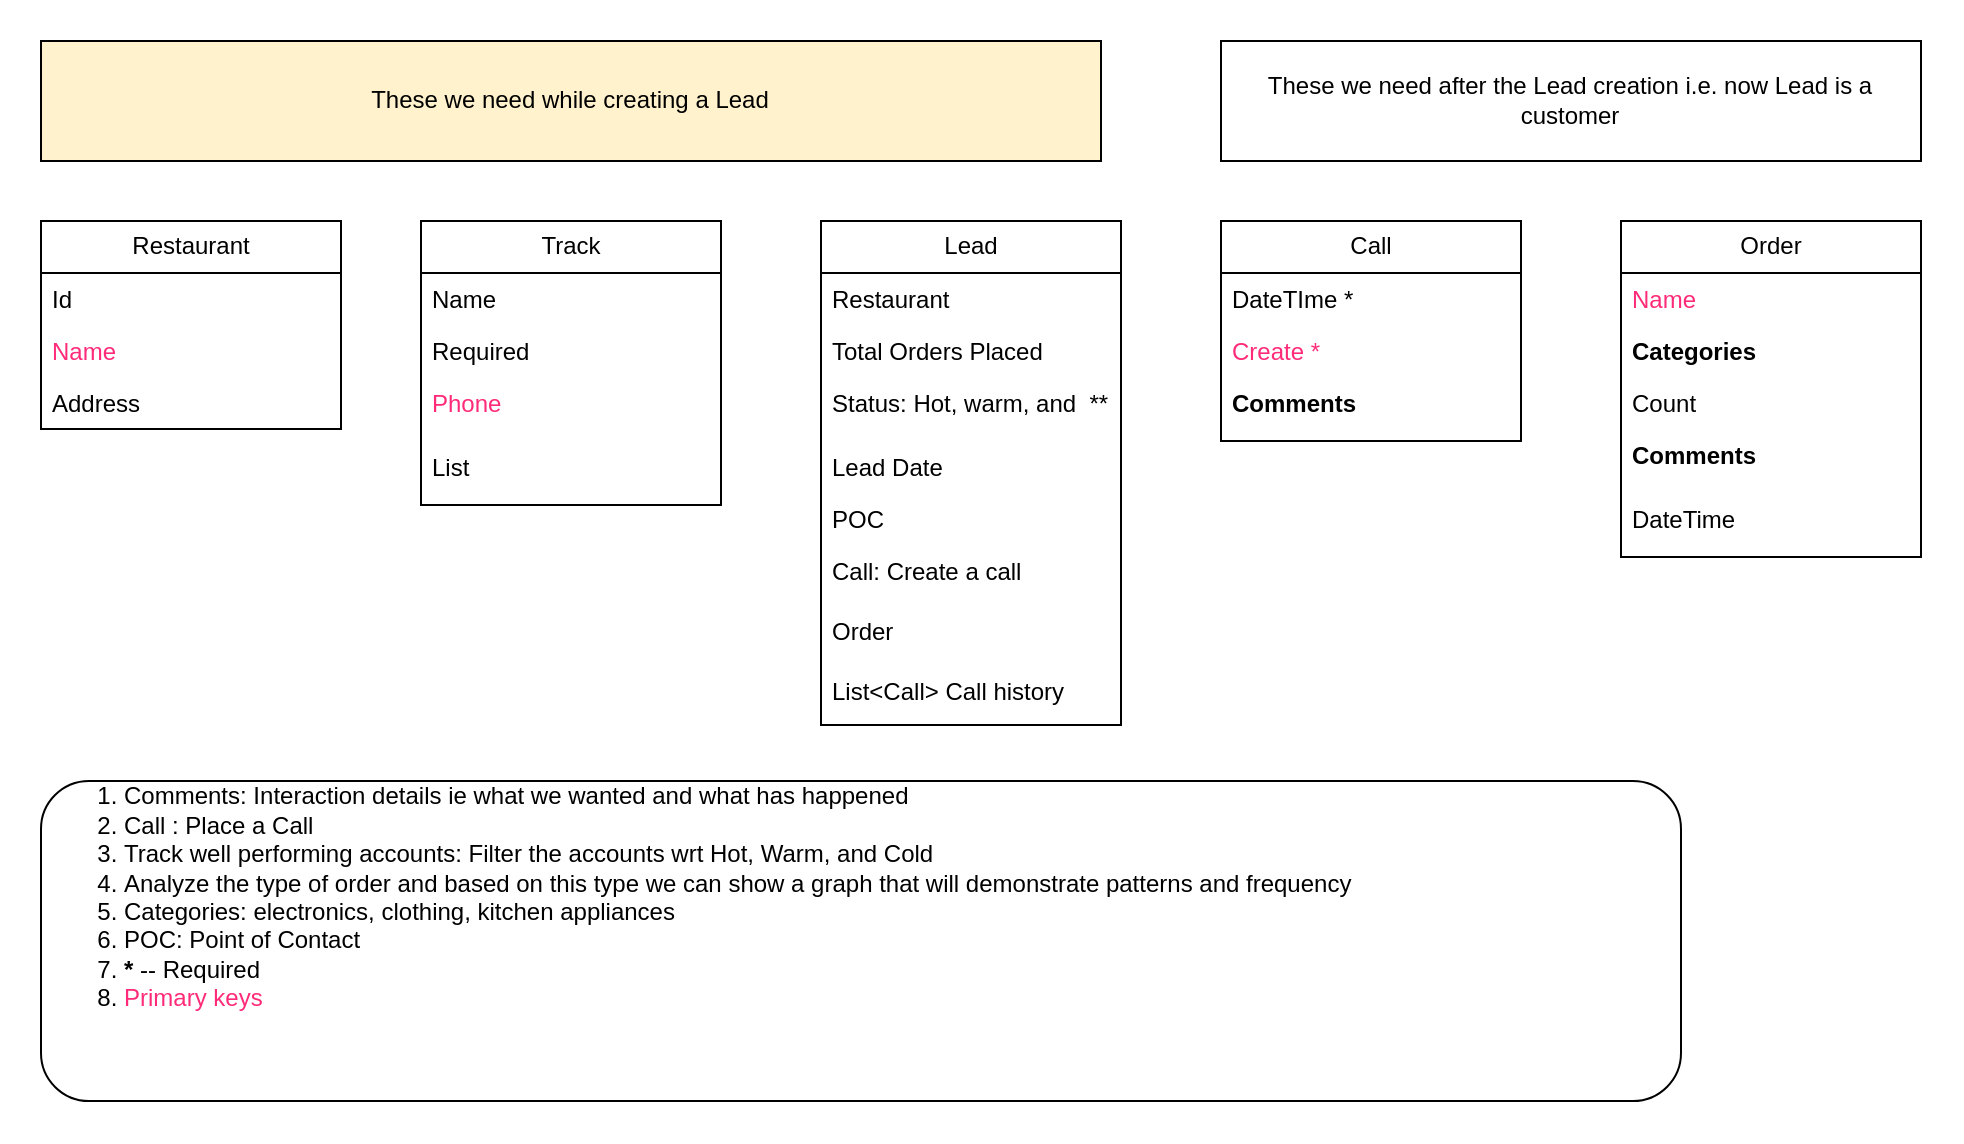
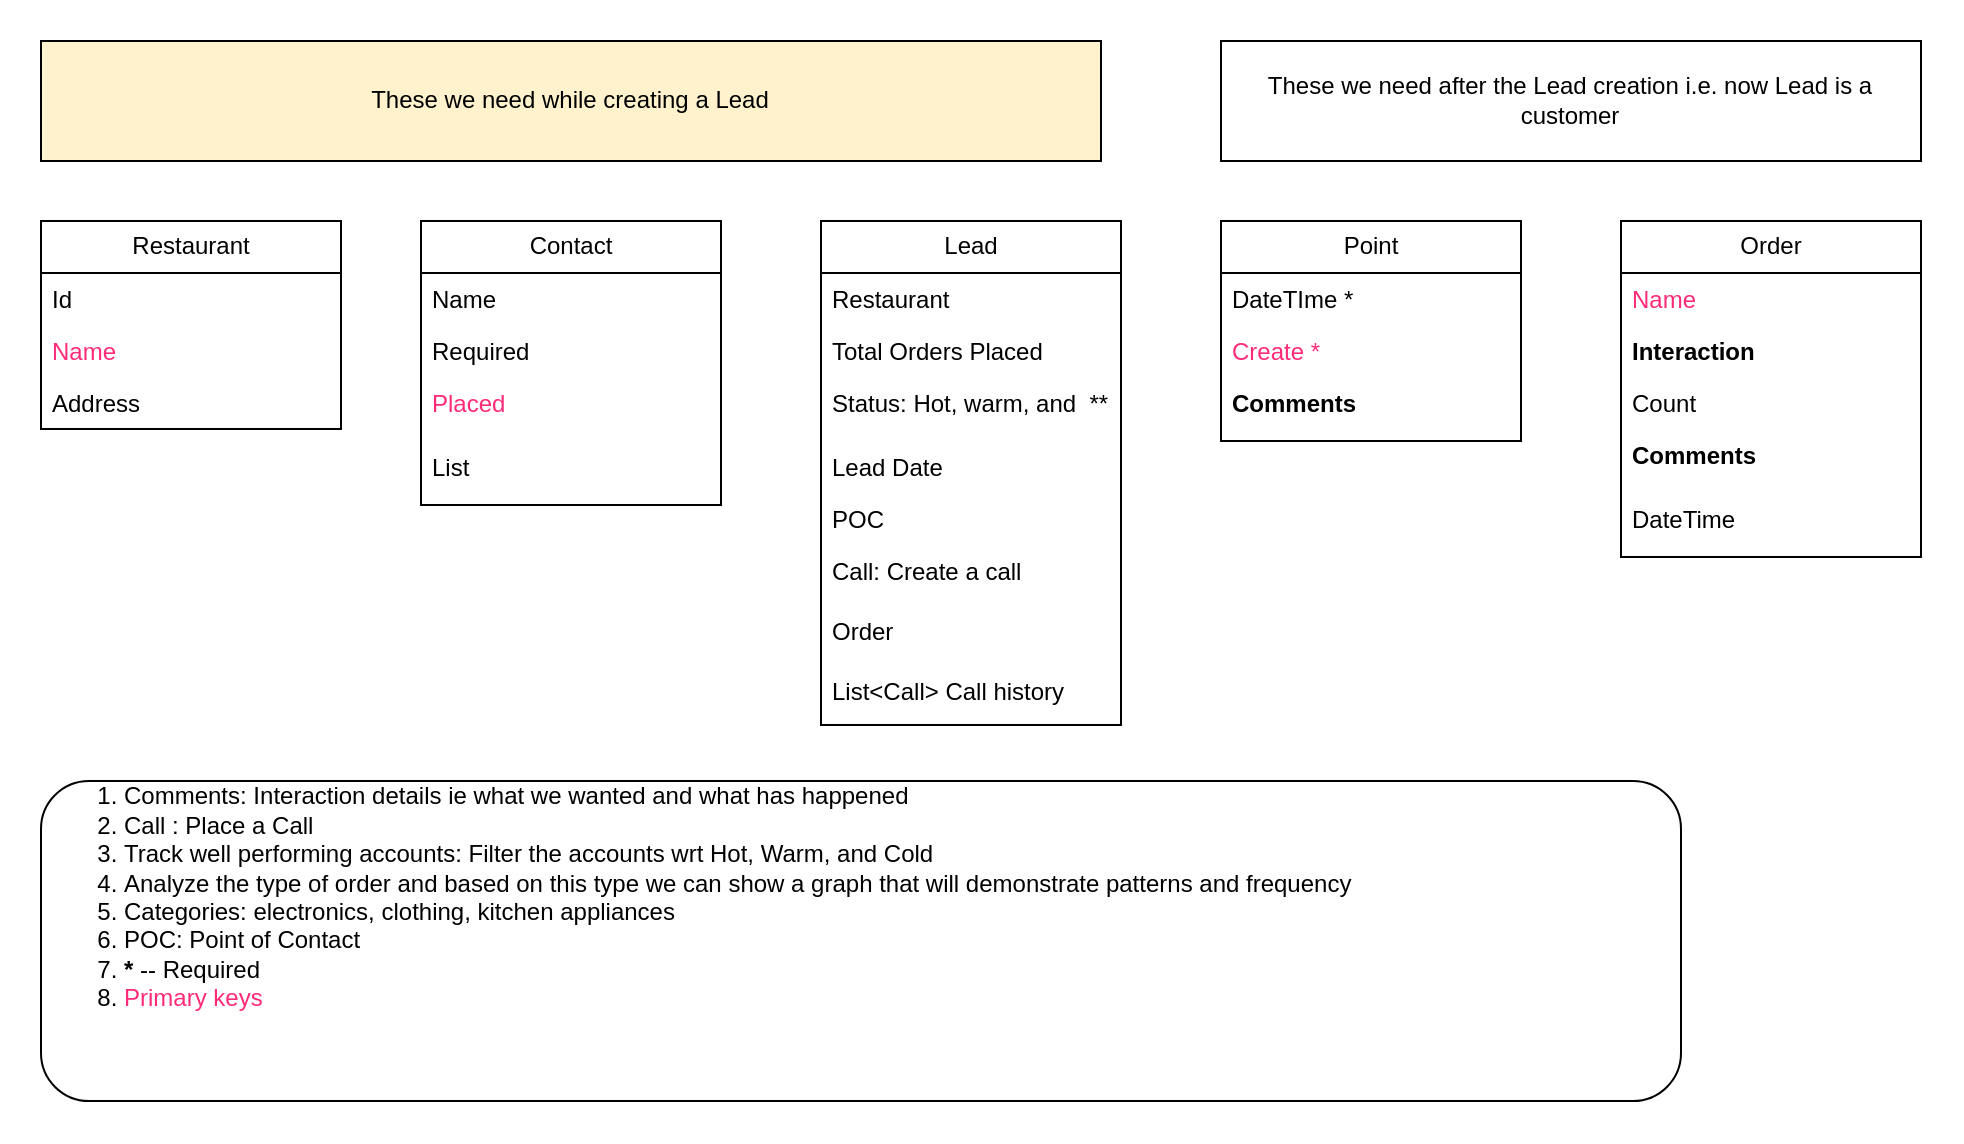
- <mxCell id="7" value="Track" style="swimlane;fontStyle=0;childLayout=stackLayout;horizontal=1;startSize=26;fillColor=none;horizontalStack=0;resizeParent=1;resizeParentMax=0;resizeLast=0;collapsible=1;marginBottom=0;html=1;" parent="1" vertex="1"><mxGeometry x="210" width="150" height="142" as="geometry" y="110" /></mxCell>
+ <mxCell id="7" value="Contact" style="swimlane;fontStyle=0;childLayout=stackLayout;horizontal=1;startSize=26;fillColor=none;horizontalStack=0;resizeParent=1;resizeParentMax=0;resizeLast=0;collapsible=1;marginBottom=0;html=1;" parent="1" vertex="1"><mxGeometry x="210" width="150" height="142" as="geometry" y="110" /></mxCell>
- <mxCell id="23" value="Call" style="swimlane;fontStyle=0;childLayout=stackLayout;horizontal=1;startSize=26;fillColor=none;horizontalStack=0;resizeParent=1;resizeParentMax=0;resizeLast=0;collapsible=1;marginBottom=0;html=1;" parent="1" vertex="1"><mxGeometry x="610" width="150" height="110" as="geometry" y="110" /></mxCell>
+ <mxCell id="23" value="Point" style="swimlane;fontStyle=0;childLayout=stackLayout;horizontal=1;startSize=26;fillColor=none;horizontalStack=0;resizeParent=1;resizeParentMax=0;resizeLast=0;collapsible=1;marginBottom=0;html=1;" parent="1" vertex="1"><mxGeometry x="610" width="150" height="110" as="geometry" y="110" /></mxCell>
- <mxCell id="31" value="&lt;b&gt;Categories&lt;/b&gt;" style="text;strokeColor=none;fillColor=none;align=left;verticalAlign=top;spacingLeft=4;spacingRight=4;overflow=hidden;rotatable=0;points=[[0,0.5],[1,0.5]];portConstraint=eastwest;whiteSpace=wrap;html=1;" parent="29" vertex="1"><mxGeometry y="52" width="150" height="26" as="geometry" /></mxCell>
+ <mxCell id="31" value="&lt;b&gt;Interaction&lt;/b&gt;" style="text;strokeColor=none;fillColor=none;align=left;verticalAlign=top;spacingLeft=4;spacingRight=4;overflow=hidden;rotatable=0;points=[[0,0.5],[1,0.5]];portConstraint=eastwest;whiteSpace=wrap;html=1;" parent="29" vertex="1"><mxGeometry y="52" width="150" height="26" as="geometry" /></mxCell>
- <mxCell id="10" value="&lt;font style=&quot;&quot; color=&quot;#ff2b79&quot;&gt;Phone&lt;/font&gt;" style="text;strokeColor=none;fillColor=none;align=left;verticalAlign=top;spacingLeft=4;spacingRight=4;overflow=hidden;rotatable=0;points=[[0,0.5],[1,0.5]];portConstraint=eastwest;whiteSpace=wrap;html=1;" parent="7" vertex="1"><mxGeometry y="78" width="150" height="32" as="geometry" /></mxCell>
+ <mxCell id="10" value="&lt;font style=&quot;&quot; color=&quot;#ff2b79&quot;&gt;Placed&lt;/font&gt;" style="text;strokeColor=none;fillColor=none;align=left;verticalAlign=top;spacingLeft=4;spacingRight=4;overflow=hidden;rotatable=0;points=[[0,0.5],[1,0.5]];portConstraint=eastwest;whiteSpace=wrap;html=1;" parent="7" vertex="1"><mxGeometry y="78" width="150" height="32" as="geometry" /></mxCell>
